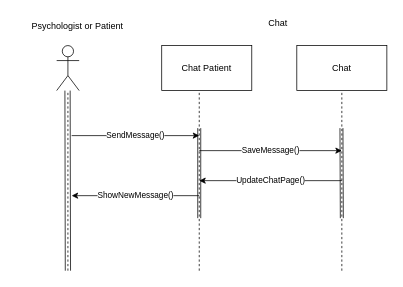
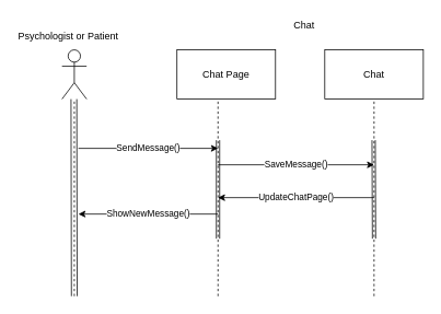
- <mxCell id="14" value="Psychologist or Patient" style="text;html=1;" vertex="1" parent="1"><mxGeometry x="40" y="20" width="140" height="30" as="geometry" /></mxCell>
+ <mxCell id="14" value="Psychologist or Patient" style="text;html=1;" vertex="1" parent="1"><mxGeometry x="20" y="30" width="140" height="30" as="geometry" /></mxCell>
- <mxCell id="4" value="Chat Patient" style="rounded=0;whiteSpace=wrap;html=1;" vertex="1" parent="1"><mxGeometry x="215" y="60" width="120" height="60" as="geometry" /></mxCell>
+ <mxCell id="4" value="Chat Page" style="rounded=0;whiteSpace=wrap;html=1;" vertex="1" parent="1"><mxGeometry x="215" y="60" width="120" height="60" as="geometry" /></mxCell>
